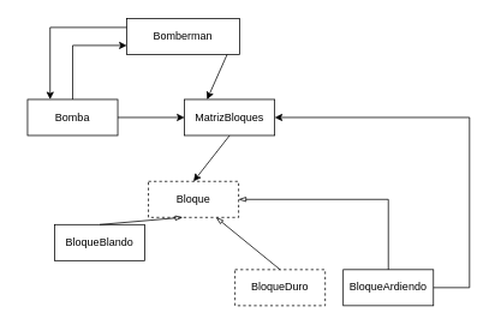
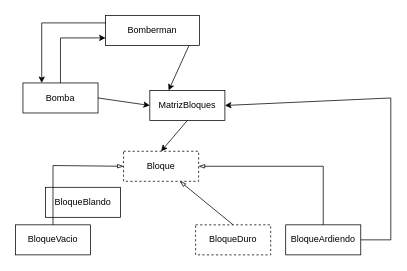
- <mxCell id="6" value="MatrizBloques" style="rounded=0;whiteSpace=wrap;html=1;" parent="1" vertex="1"><mxGeometry x="204" y="110" width="100" height="40" as="geometry" /></mxCell>
+ <mxCell id="6" value="MatrizBloques" style="rounded=0;whiteSpace=wrap;html=1;" parent="1" vertex="1"><mxGeometry x="199" y="120" width="100" height="40" as="geometry" /></mxCell>
+ <mxCell id="14" value="" style="endArrow=blockThin;html=1;rounded=0;exitX=0.5;exitY=0;exitDx=0;exitDy=0;endFill=0;entryX=0;entryY=0.5;entryDx=0;entryDy=0;" parent="1" source="10" target="8" edge="1"><mxGeometry width="50" height="50" relative="1" as="geometry"><mxPoint x="80" y="320" as="sourcePoint" /><mxPoint x="200" y="320" as="targetPoint" /><Array as="points"><mxPoint x="70" y="220" /></Array></mxGeometry></mxCell>
- <mxCell id="15" value="" style="endArrow=blockThin;html=1;rounded=0;exitX=0.5;exitY=0;exitDx=0;exitDy=0;endFill=0;entryX=0.38;entryY=1;entryDx=0;entryDy=0;entryPerimeter=0;" parent="1" source="11" target="8" edge="1"><mxGeometry width="50" height="50" relative="1" as="geometry"><mxPoint x="170" y="320" as="sourcePoint" /><mxPoint x="242" y="260" as="targetPoint" /></mxGeometry></mxCell>
+ <mxCell id="10" value="BloqueVacio" style="rounded=0;whiteSpace=wrap;html=1;" parent="1" vertex="1"><mxGeometry x="20" y="299" width="100" height="40" as="geometry" /></mxCell>
